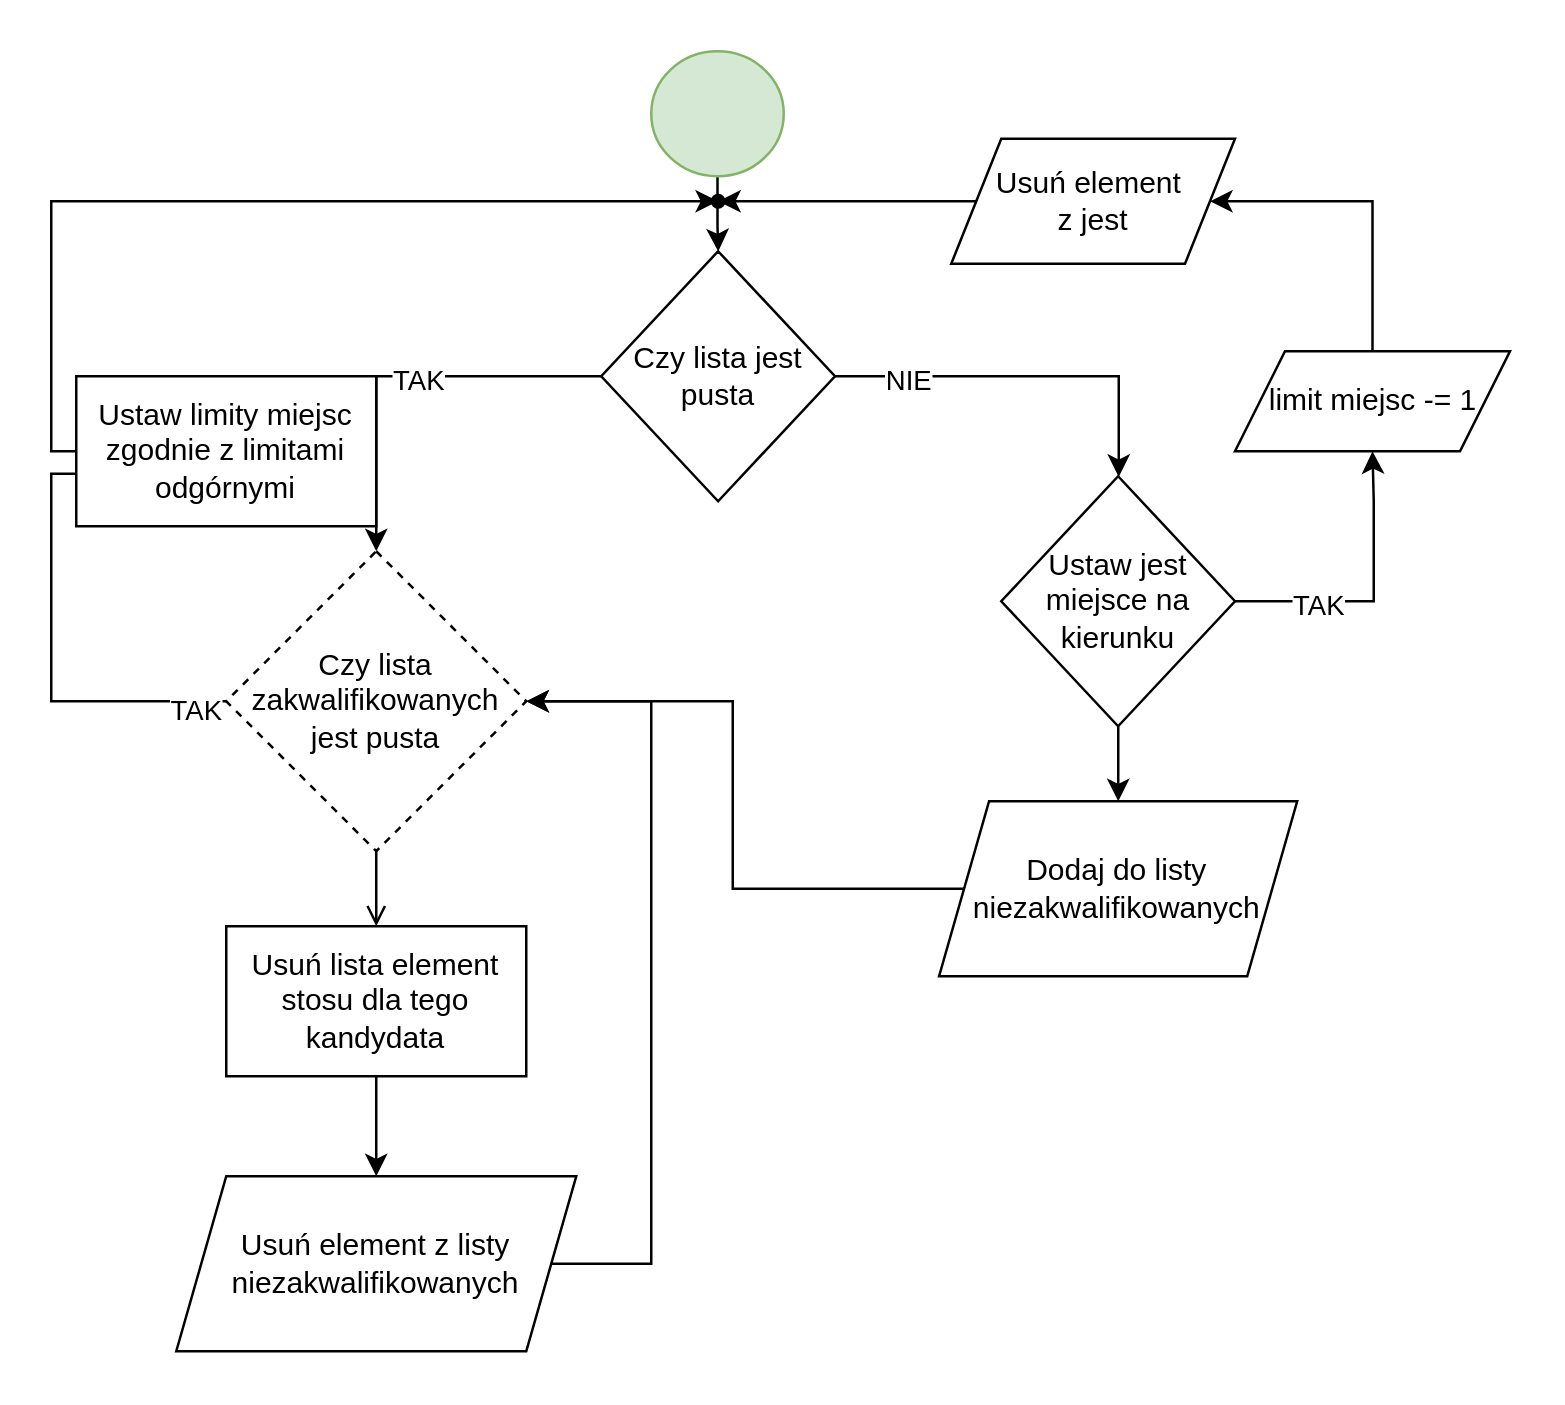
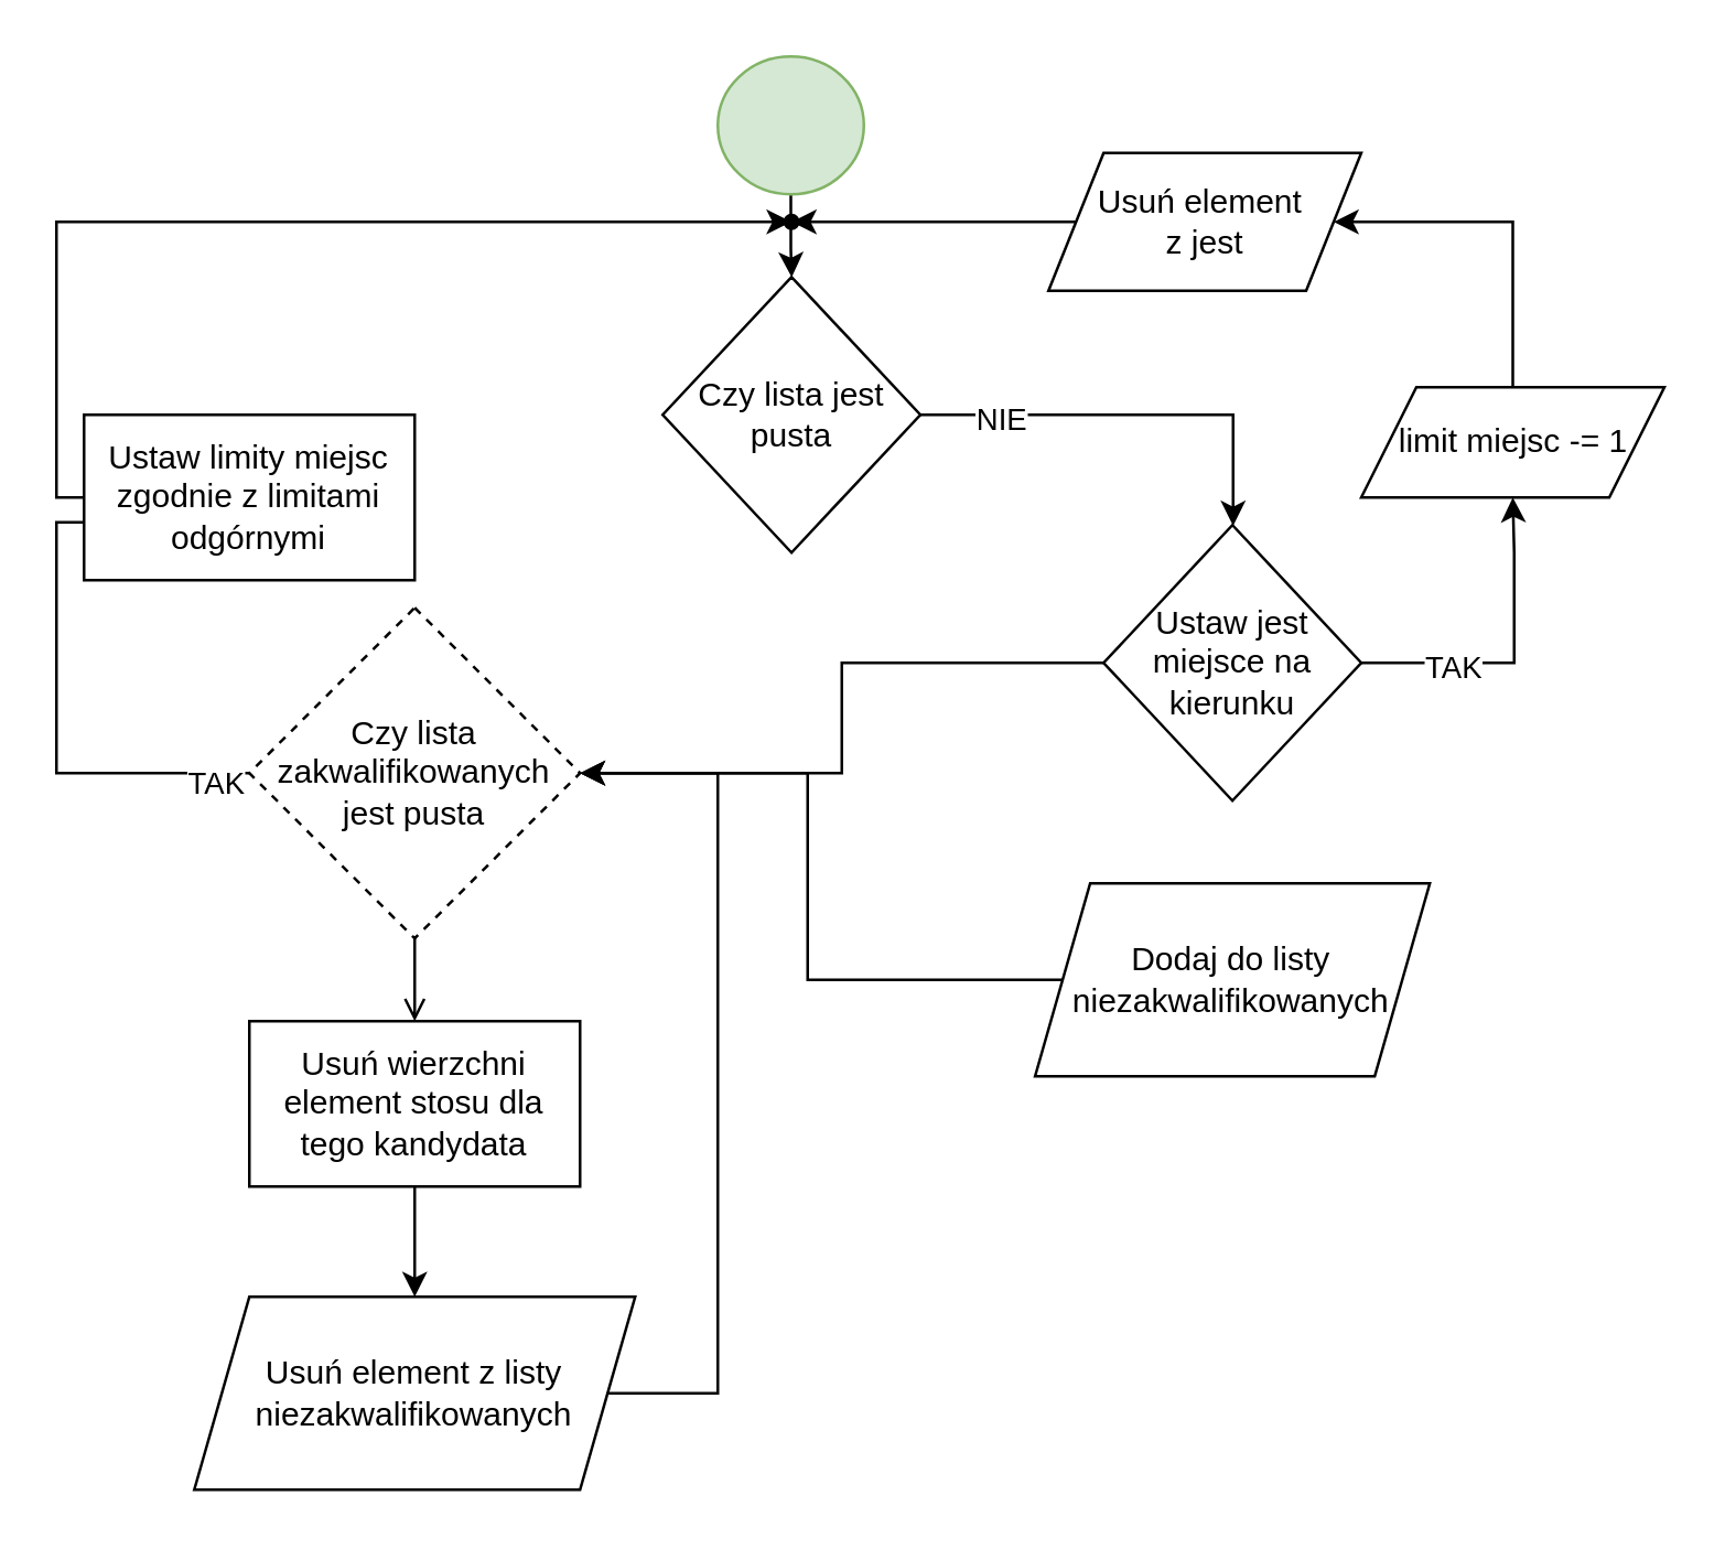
- <mxCell id="4" value="" style="edgeStyle=orthogonalEdgeStyle;rounded=0;orthogonalLoop=1;jettySize=auto;html=1;" edge="1" parent="1" source="8" target="22"><mxGeometry relative="1" as="geometry"><mxPoint x="165" y="210" as="targetPoint" /></mxGeometry></mxCell>
- <mxCell id="5" value="TAK" style="edgeLabel;html=1;align=center;verticalAlign=middle;resizable=0;points=[];" vertex="1" connectable="0" parent="4"><mxGeometry x="-0.075" y="1" relative="1" as="geometry"><mxPoint as="offset" /></mxGeometry></mxCell>
- <mxCell id="10" value="" style="edgeStyle=orthogonalEdgeStyle;rounded=0;orthogonalLoop=1;jettySize=auto;html=1;" edge="1" parent="1" source="13" target="16"><mxGeometry relative="1" as="geometry" /></mxCell>
+ <mxCell id="10" value="" style="edgeStyle=orthogonalEdgeStyle;rounded=0;orthogonalLoop=1;jettySize=auto;html=1;" edge="1" parent="1" source="13" target="22"><mxGeometry relative="1" as="geometry" /></mxCell>
- <mxCell id="24" value="Usuń lista element stosu dla tego kandydata" style="whiteSpace=wrap;html=1;" vertex="1" parent="1"><mxGeometry x="90" y="370" width="120" height="60" as="geometry" /></mxCell>
+ <mxCell id="24" value="Usuń wierzchni element stosu dla tego kandydata" style="whiteSpace=wrap;html=1;" vertex="1" parent="1"><mxGeometry x="90" y="370" width="120" height="60" as="geometry" /></mxCell>
